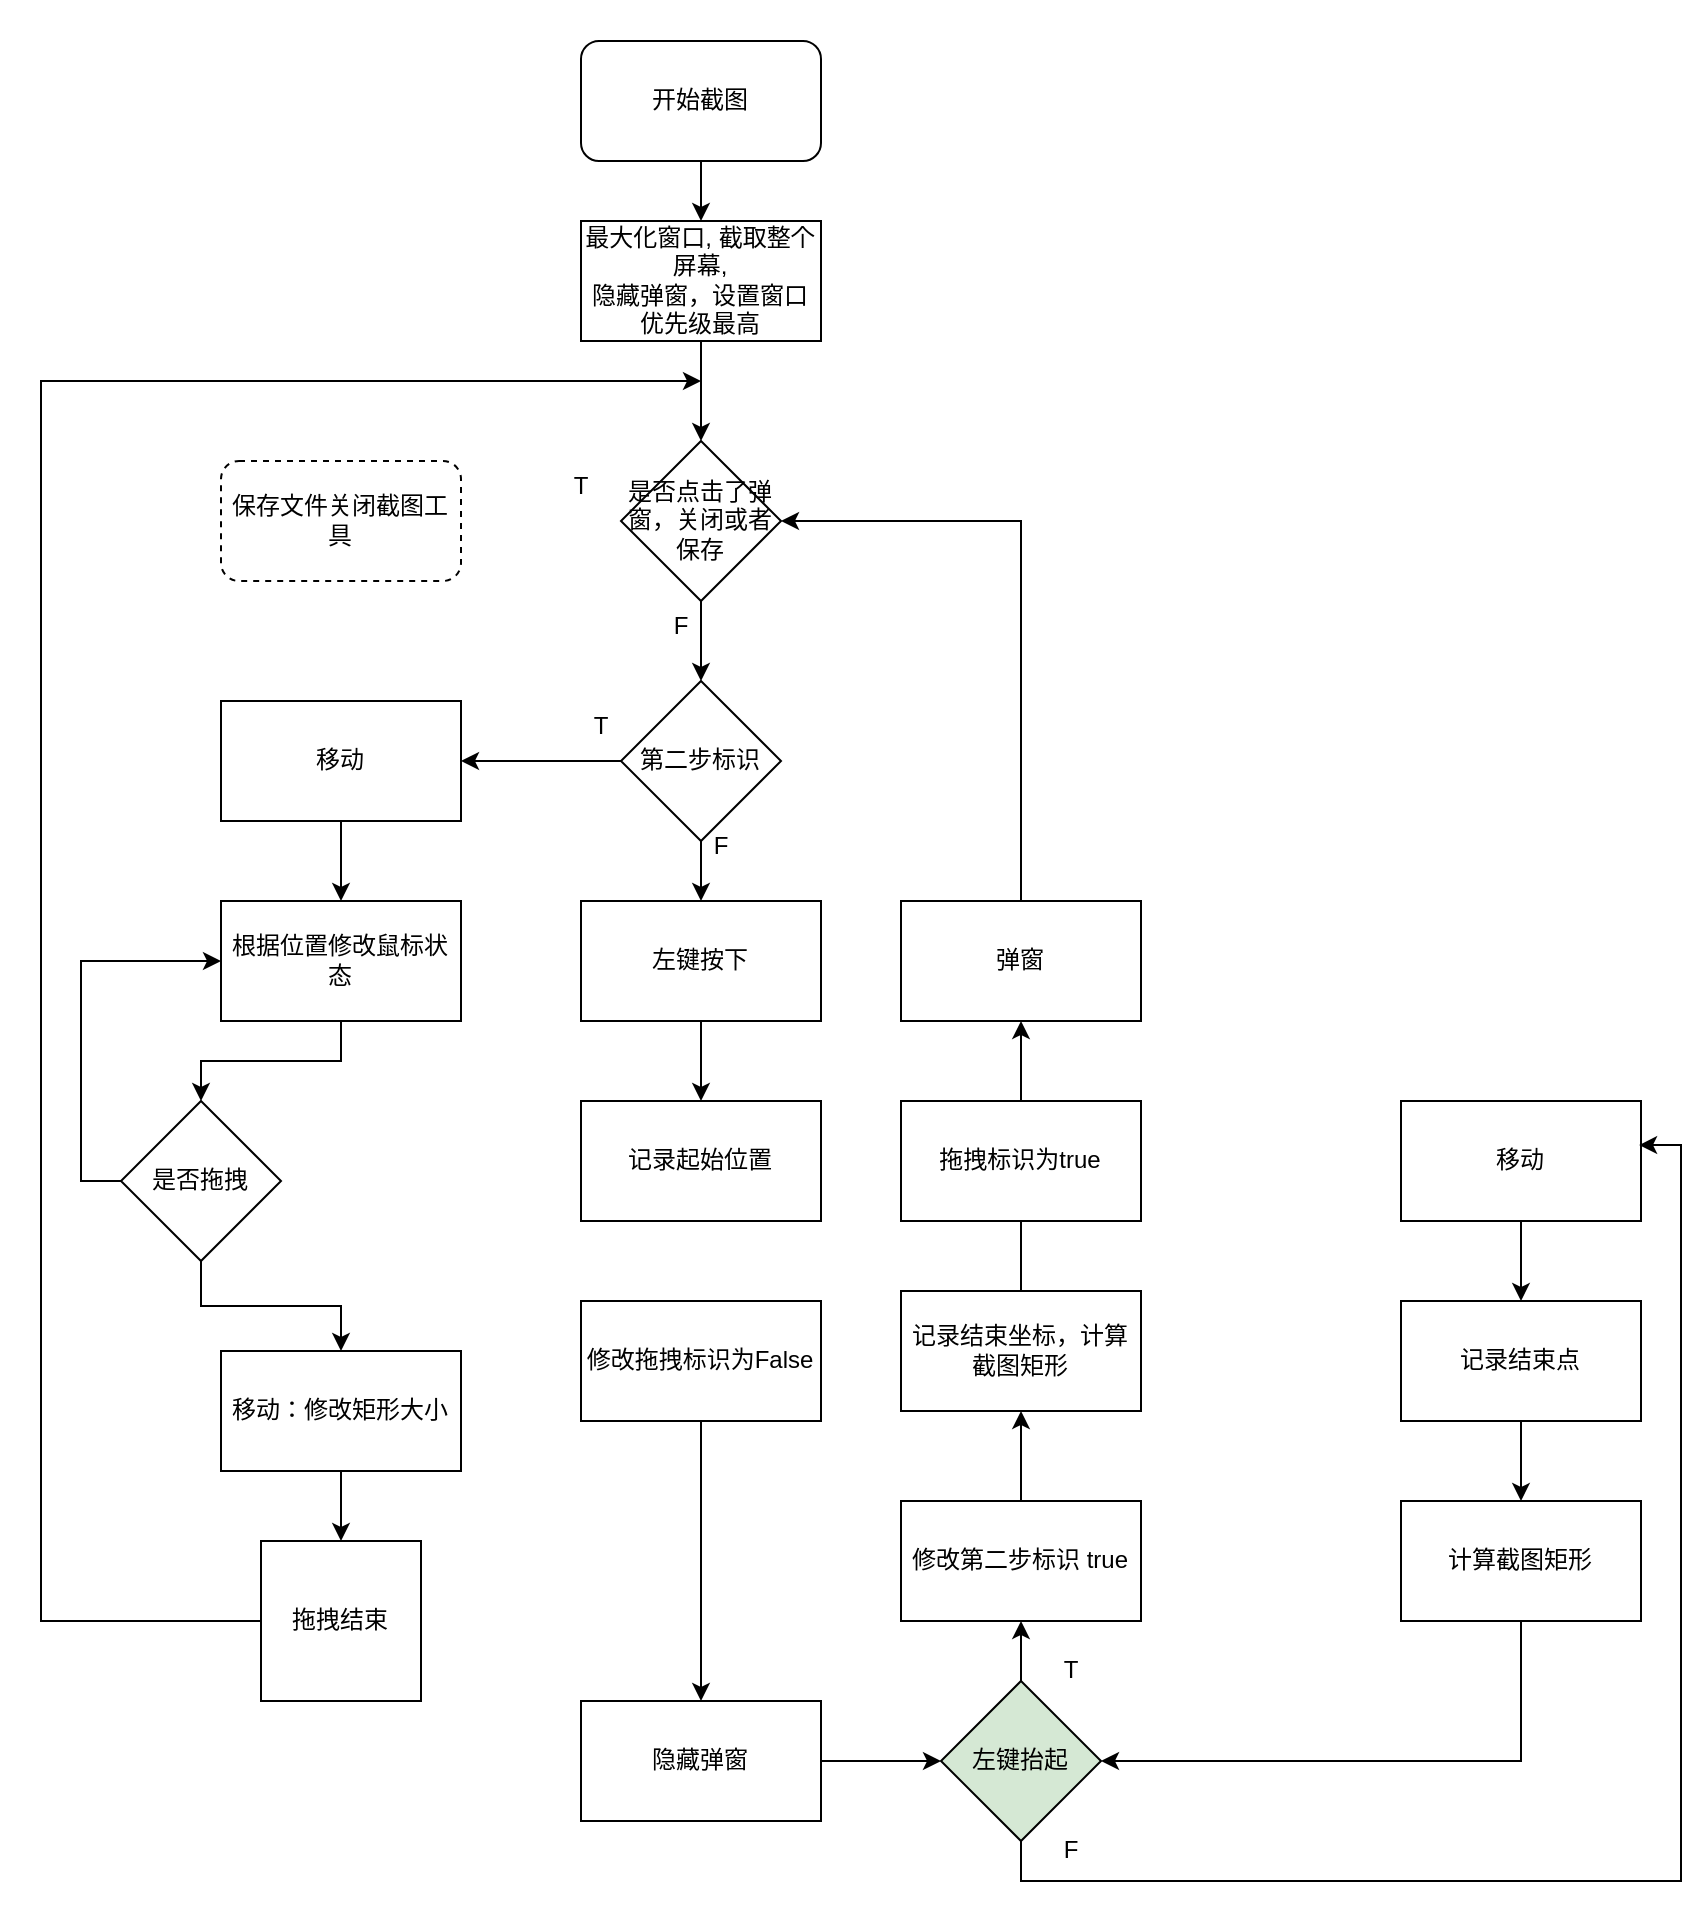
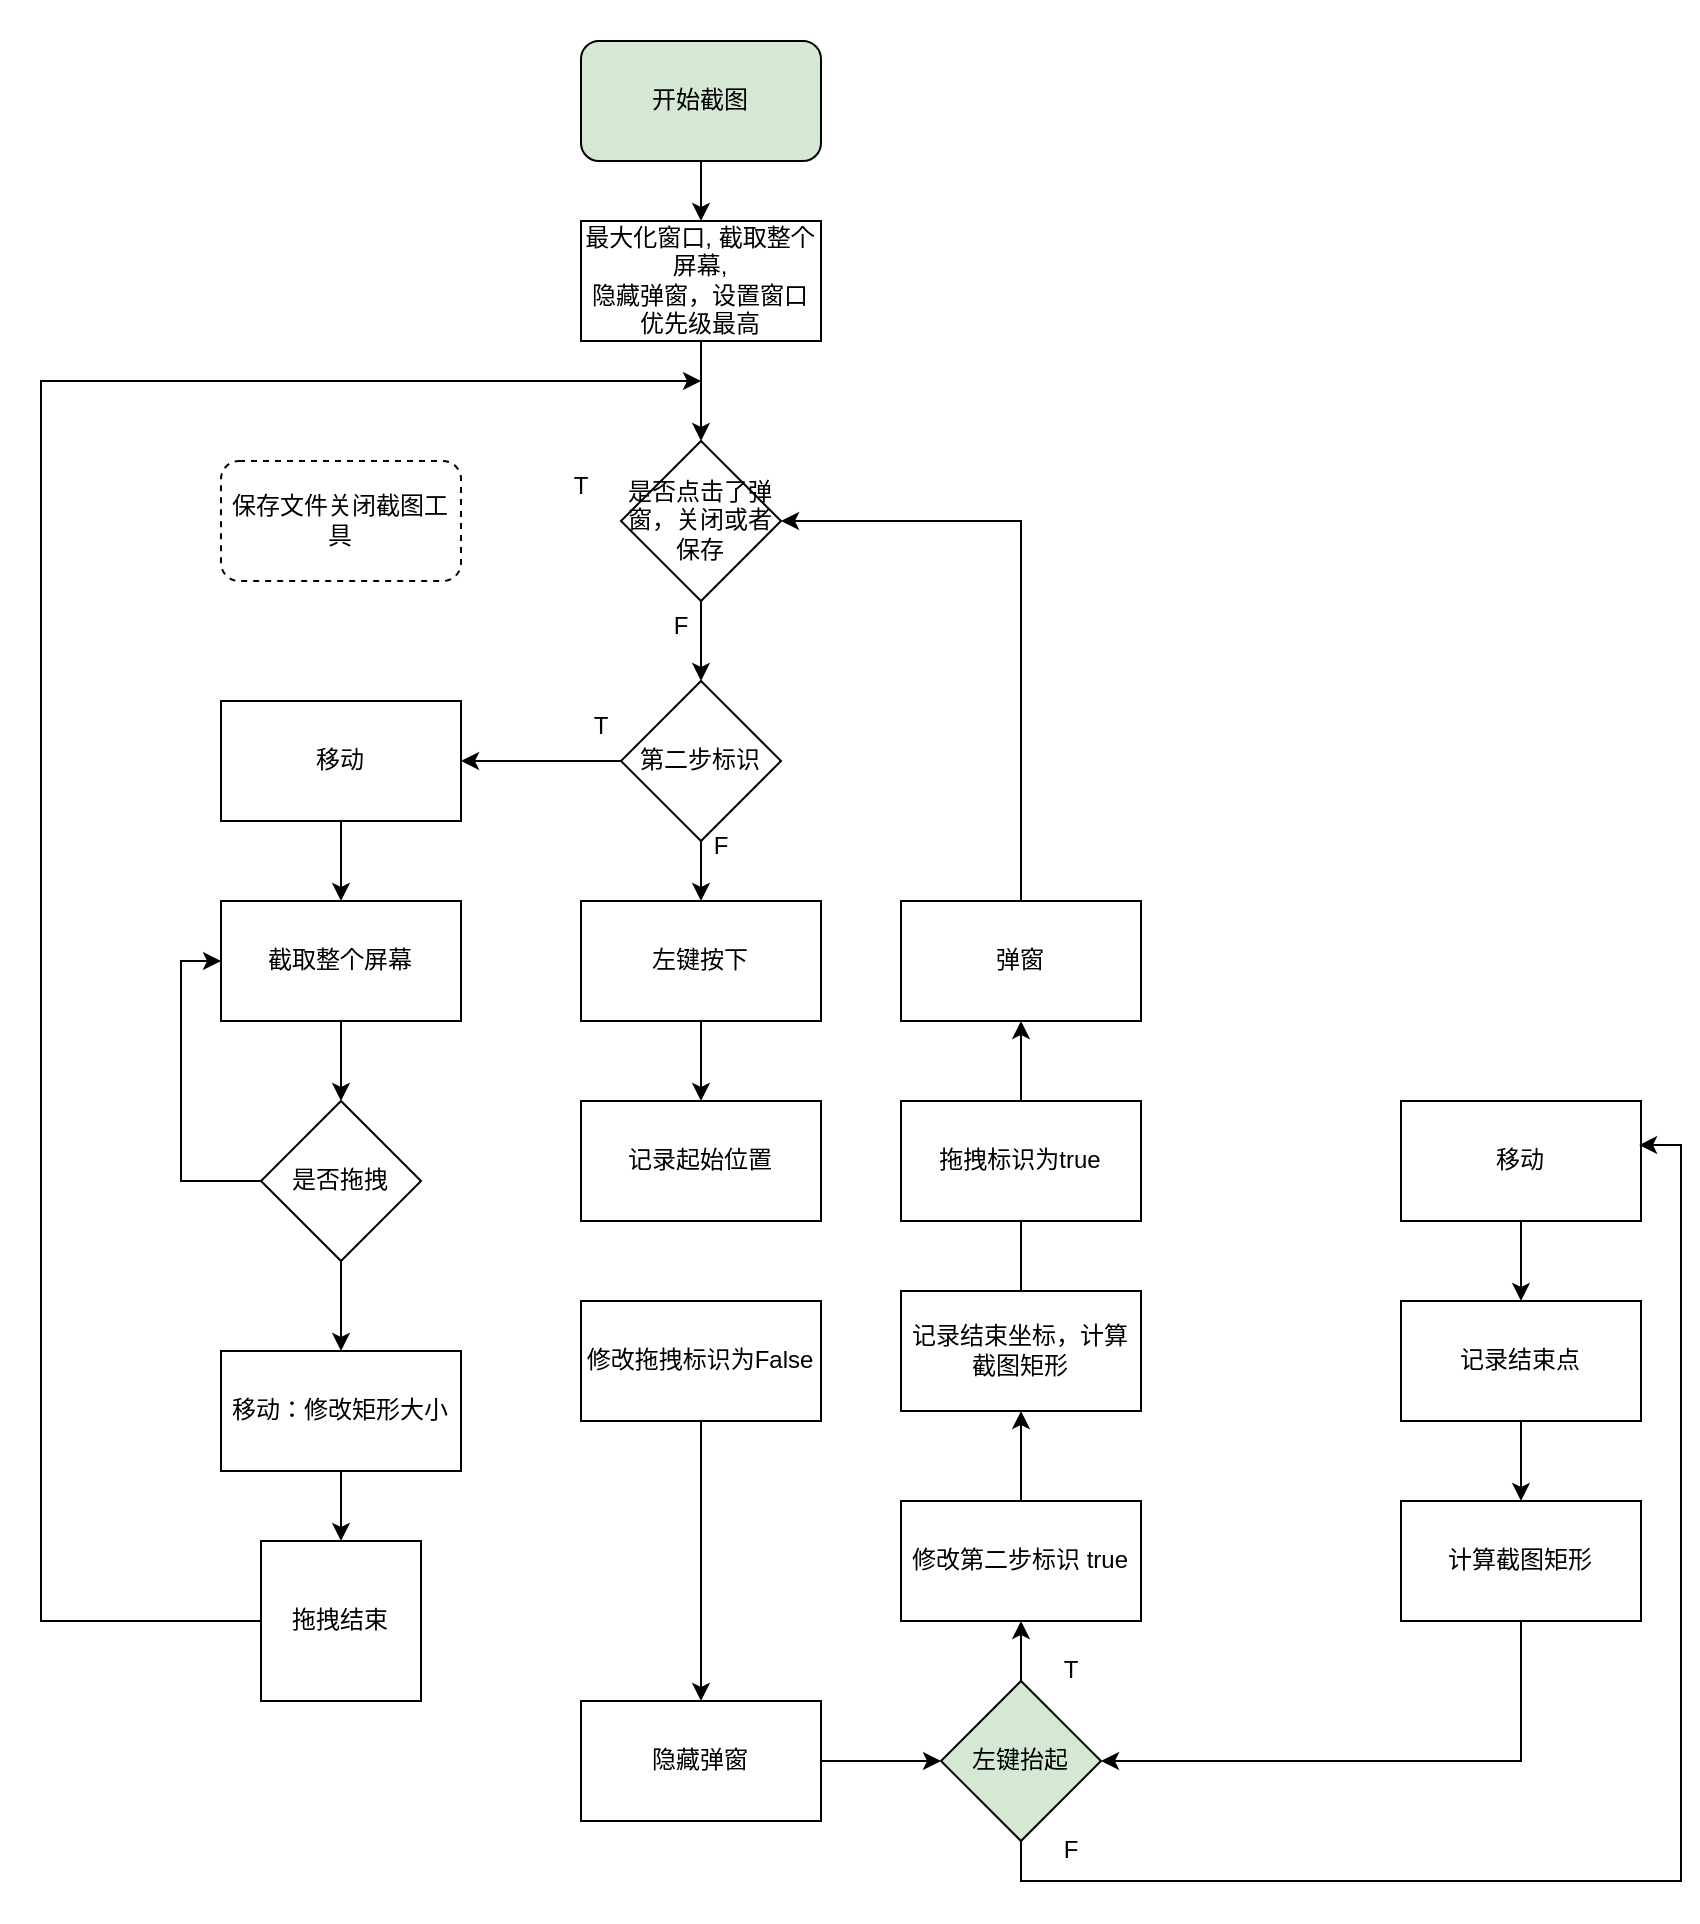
- <mxCell id="3" value="开始截图" style="rounded=1;whiteSpace=wrap;html=1;" parent="1" vertex="1"><mxGeometry x="290" y="20" width="120" height="60" as="geometry" /></mxCell>
+ <mxCell id="3" value="开始截图" style="rounded=1;whiteSpace=wrap;html=1;fillColor=#d5e8d4;" parent="1" vertex="1"><mxGeometry x="290" y="20" width="120" height="60" as="geometry" /></mxCell>
- <mxCell id="43" value="根据位置修改鼠标状态" style="rounded=0;whiteSpace=wrap;html=1;" parent="1" vertex="1"><mxGeometry x="110" y="450" width="120" height="60" as="geometry" /></mxCell>
+ <mxCell id="43" value="截取整个屏幕" style="rounded=0;whiteSpace=wrap;html=1;" parent="1" vertex="1"><mxGeometry x="110" y="450" width="120" height="60" as="geometry" /></mxCell>
- <mxCell id="46" value="是否拖拽" style="rhombus;whiteSpace=wrap;html=1;" parent="1" vertex="1"><mxGeometry x="60" y="550" width="80" height="80" as="geometry" /></mxCell>
+ <mxCell id="46" value="是否拖拽" style="rhombus;whiteSpace=wrap;html=1;" parent="1" vertex="1"><mxGeometry x="130" y="550" width="80" height="80" as="geometry" /></mxCell>
